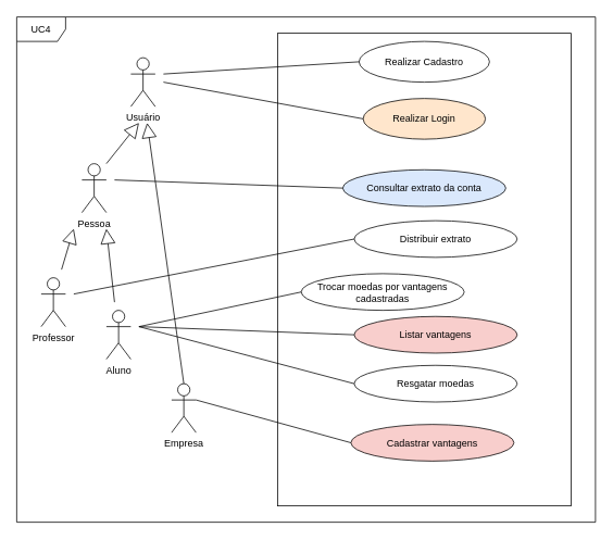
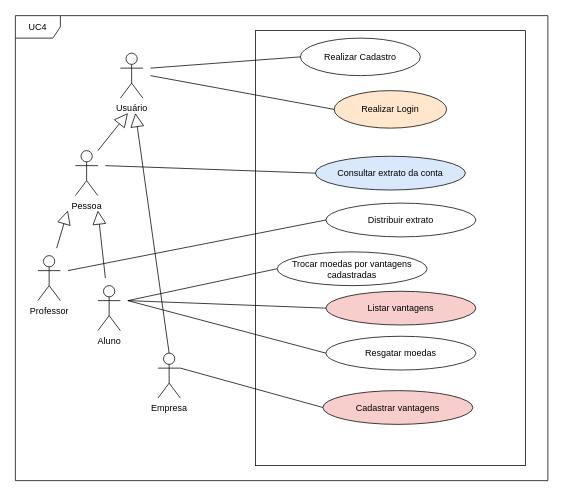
- <mxCell id="13" value="Realizar Cadastro" style="ellipse;whiteSpace=wrap;html=1;" parent="1" vertex="1"><mxGeometry x="440" y="50" width="160" height="50" as="geometry" /></mxCell>
+ <mxCell id="13" value="Realizar Cadastro" style="ellipse;whiteSpace=wrap;html=1;" parent="1" vertex="1"><mxGeometry x="400" y="50" width="160" height="50" as="geometry" /></mxCell>
